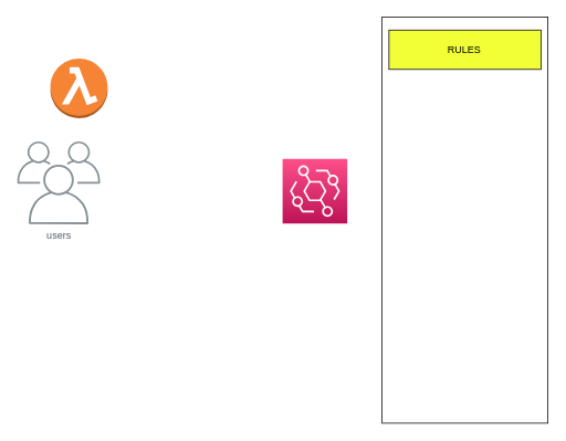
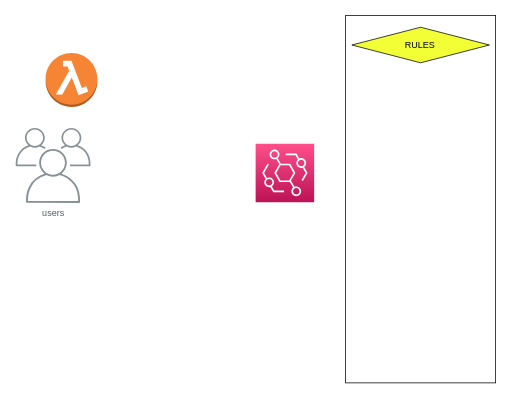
- <mxCell id="7" value="RULES" style="whiteSpace=wrap;html=1;fillColor=#F2FF36;" vertex="1" parent="5"><mxGeometry x="8.333" y="15.806" width="183.333" height="47.419" as="geometry" /></mxCell>
+ <mxCell id="7" value="RULES" style="rhombus;whiteSpace=wrap;html=1;fillColor=#F2FF36;" vertex="1" parent="5"><mxGeometry x="8.333" y="15.806" width="183.333" height="47.419" as="geometry" /></mxCell>
